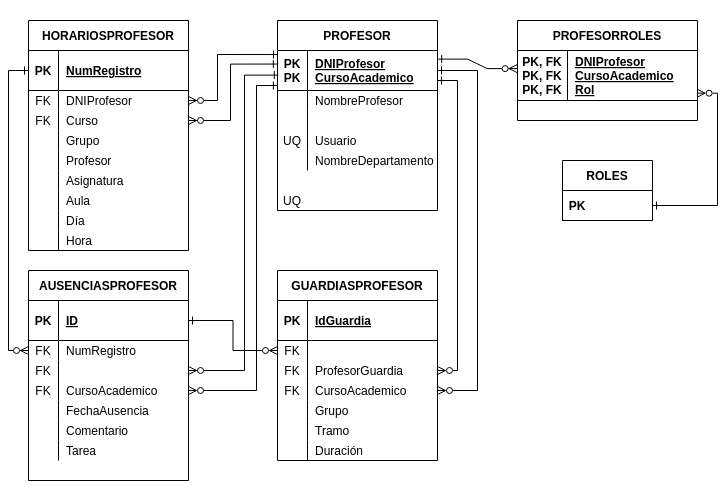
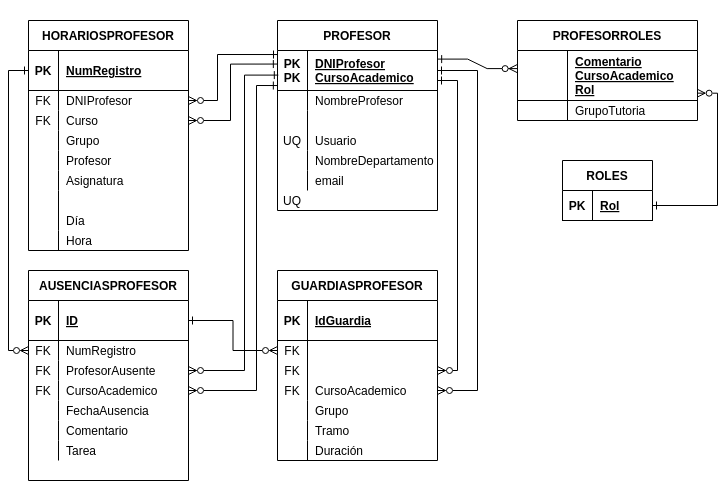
- <mxCell id="6" value="DNIProfesor&#10;CursoAcademico&#10;Rol" style="shape=partialRectangle;overflow=hidden;connectable=0;fillColor=none;top=0;left=0;bottom=0;right=0;align=left;spacingLeft=6;fontStyle=5;" parent="4" vertex="1"><mxGeometry x="50" width="130" height="50" as="geometry"><mxRectangle width="130" height="50" as="alternateBounds" /></mxGeometry></mxCell>
+ <mxCell id="6" value="Comentario&#10;CursoAcademico&#10;Rol" style="shape=partialRectangle;overflow=hidden;connectable=0;fillColor=none;top=0;left=0;bottom=0;right=0;align=left;spacingLeft=6;fontStyle=5;" parent="4" vertex="1"><mxGeometry x="50" width="130" height="50" as="geometry"><mxRectangle width="130" height="50" as="alternateBounds" /></mxGeometry></mxCell>
- <mxCell id="5" value="PK, FK&#10;PK, FK&#10;PK, FK" style="shape=partialRectangle;overflow=hidden;connectable=0;fillColor=none;top=0;left=0;bottom=0;right=0;fontStyle=1;" parent="4" vertex="1"><mxGeometry width="50" height="50" as="geometry"><mxRectangle width="50" height="50" as="alternateBounds" /></mxGeometry></mxCell>
+ <mxCell id="9" value="GrupoTutoria" style="shape=partialRectangle;overflow=hidden;connectable=0;fillColor=none;top=0;left=0;bottom=0;right=0;align=left;spacingLeft=6;" parent="7" vertex="1"><mxGeometry x="50" width="130" height="20" as="geometry"><mxRectangle width="130" height="20" as="alternateBounds" /></mxGeometry></mxCell>
+ <mxCell id="31" value="email" style="shape=partialRectangle;overflow=hidden;connectable=0;fillColor=none;top=0;left=0;bottom=0;right=0;align=left;spacingLeft=6;" vertex="1" parent="29"><mxGeometry x="30" width="130" height="20" as="geometry"><mxRectangle width="130" height="20" as="alternateBounds" /></mxGeometry></mxCell>
- <mxCell id="56" value="Aula" style="shape=partialRectangle;overflow=hidden;connectable=0;fillColor=none;top=0;left=0;bottom=0;right=0;align=left;spacingLeft=6;" parent="54" vertex="1"><mxGeometry x="30" width="130" height="20" as="geometry"><mxRectangle width="130" height="20" as="alternateBounds" /></mxGeometry></mxCell>
+ <mxCell id="13" value="Rol" style="shape=partialRectangle;overflow=hidden;connectable=0;fillColor=none;top=0;left=0;bottom=0;right=0;align=left;spacingLeft=6;fontStyle=5;" parent="11" vertex="1"><mxGeometry x="30" width="60" height="30" as="geometry"><mxRectangle width="60" height="30" as="alternateBounds" /></mxGeometry></mxCell>
+ <mxCell id="74" value="ProfesorAusente" style="shape=partialRectangle;overflow=hidden;connectable=0;fillColor=none;top=0;left=0;bottom=0;right=0;align=left;spacingLeft=6;" parent="72" vertex="1"><mxGeometry x="30" width="130" height="20" as="geometry"><mxRectangle width="130" height="20" as="alternateBounds" /></mxGeometry></mxCell>
- <mxCell id="99" value="ProfesorGuardia" style="shape=partialRectangle;overflow=hidden;connectable=0;fillColor=none;top=0;left=0;bottom=0;right=0;align=left;spacingLeft=6;" parent="97" vertex="1"><mxGeometry x="30" width="130" height="20" as="geometry"><mxRectangle width="130" height="20" as="alternateBounds" /></mxGeometry></mxCell>
